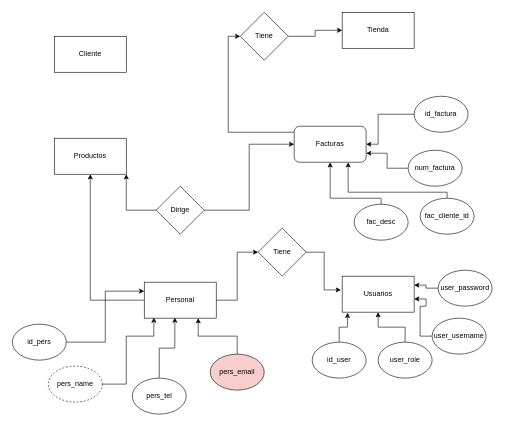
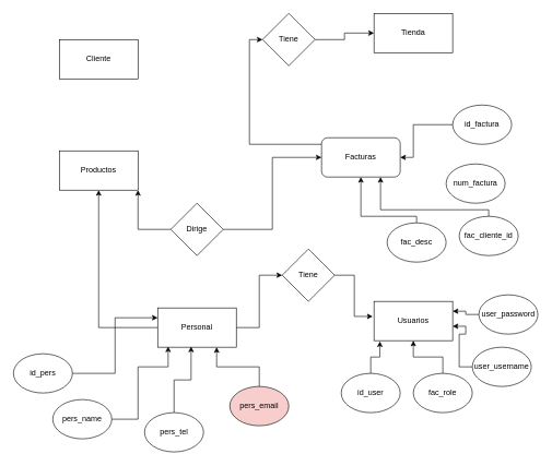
- <mxCell id="36" style="edgeStyle=orthogonalEdgeStyle;rounded=0;orthogonalLoop=1;jettySize=auto;html=1;entryX=1;entryY=0.75;entryDx=0;entryDy=0;strokeColor=default;" edge="1" parent="1" source="37" target="6"><mxGeometry relative="1" as="geometry" /></mxCell>
- <mxCell id="29" value="user_role" style="ellipse;whiteSpace=wrap;html=1;" vertex="1" parent="1"><mxGeometry x="630" y="570" width="90" height="60" as="geometry" /></mxCell>
+ <mxCell id="29" value="fac_role" style="ellipse;whiteSpace=wrap;html=1;" vertex="1" parent="1"><mxGeometry x="630" y="570" width="90" height="60" as="geometry" /></mxCell>
- <mxCell id="21" value="pers_name" style="ellipse;whiteSpace=wrap;html=1;dashed=1;" vertex="1" parent="1"><mxGeometry x="80" y="610" width="90" height="60" as="geometry" /></mxCell>
+ <mxCell id="21" value="pers_name" style="ellipse;whiteSpace=wrap;html=1;" vertex="1" parent="1"><mxGeometry x="80" y="610" width="90" height="60" as="geometry" /></mxCell>
